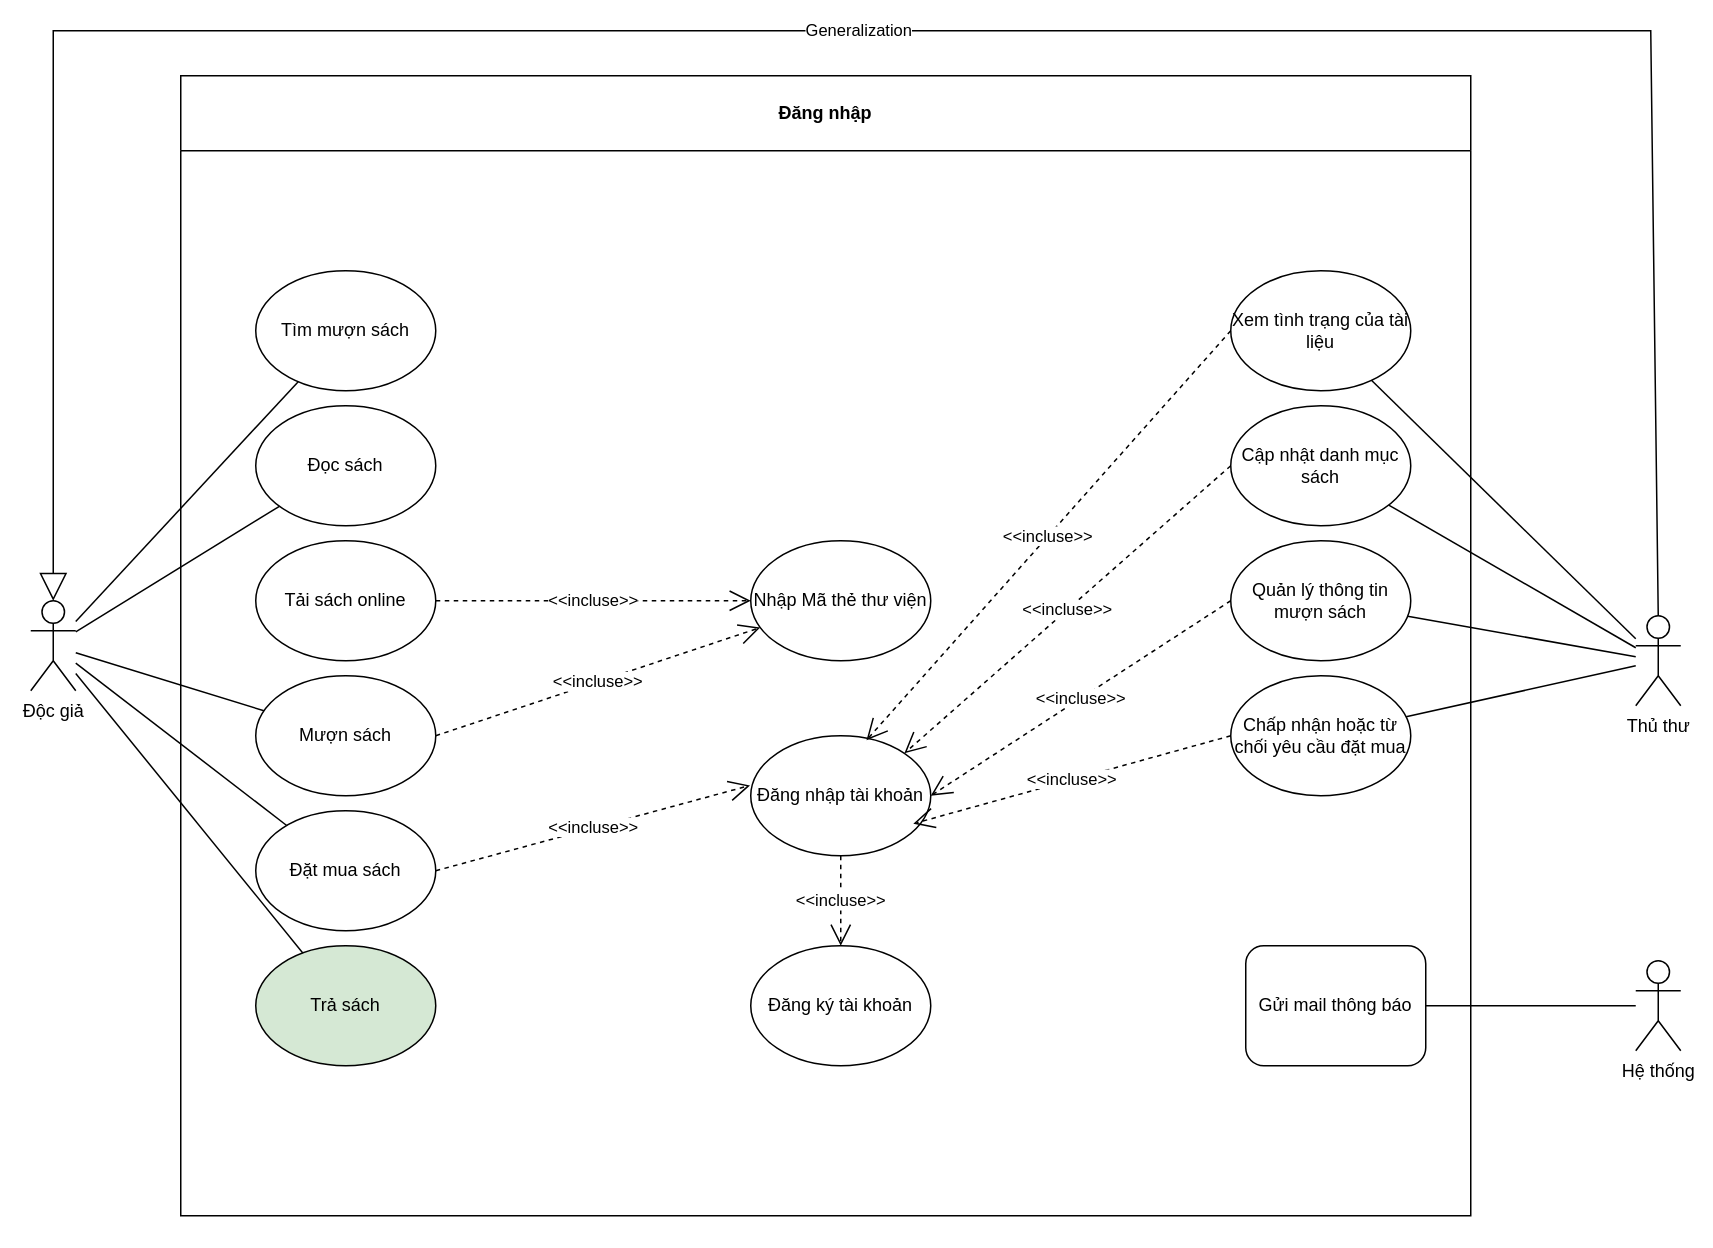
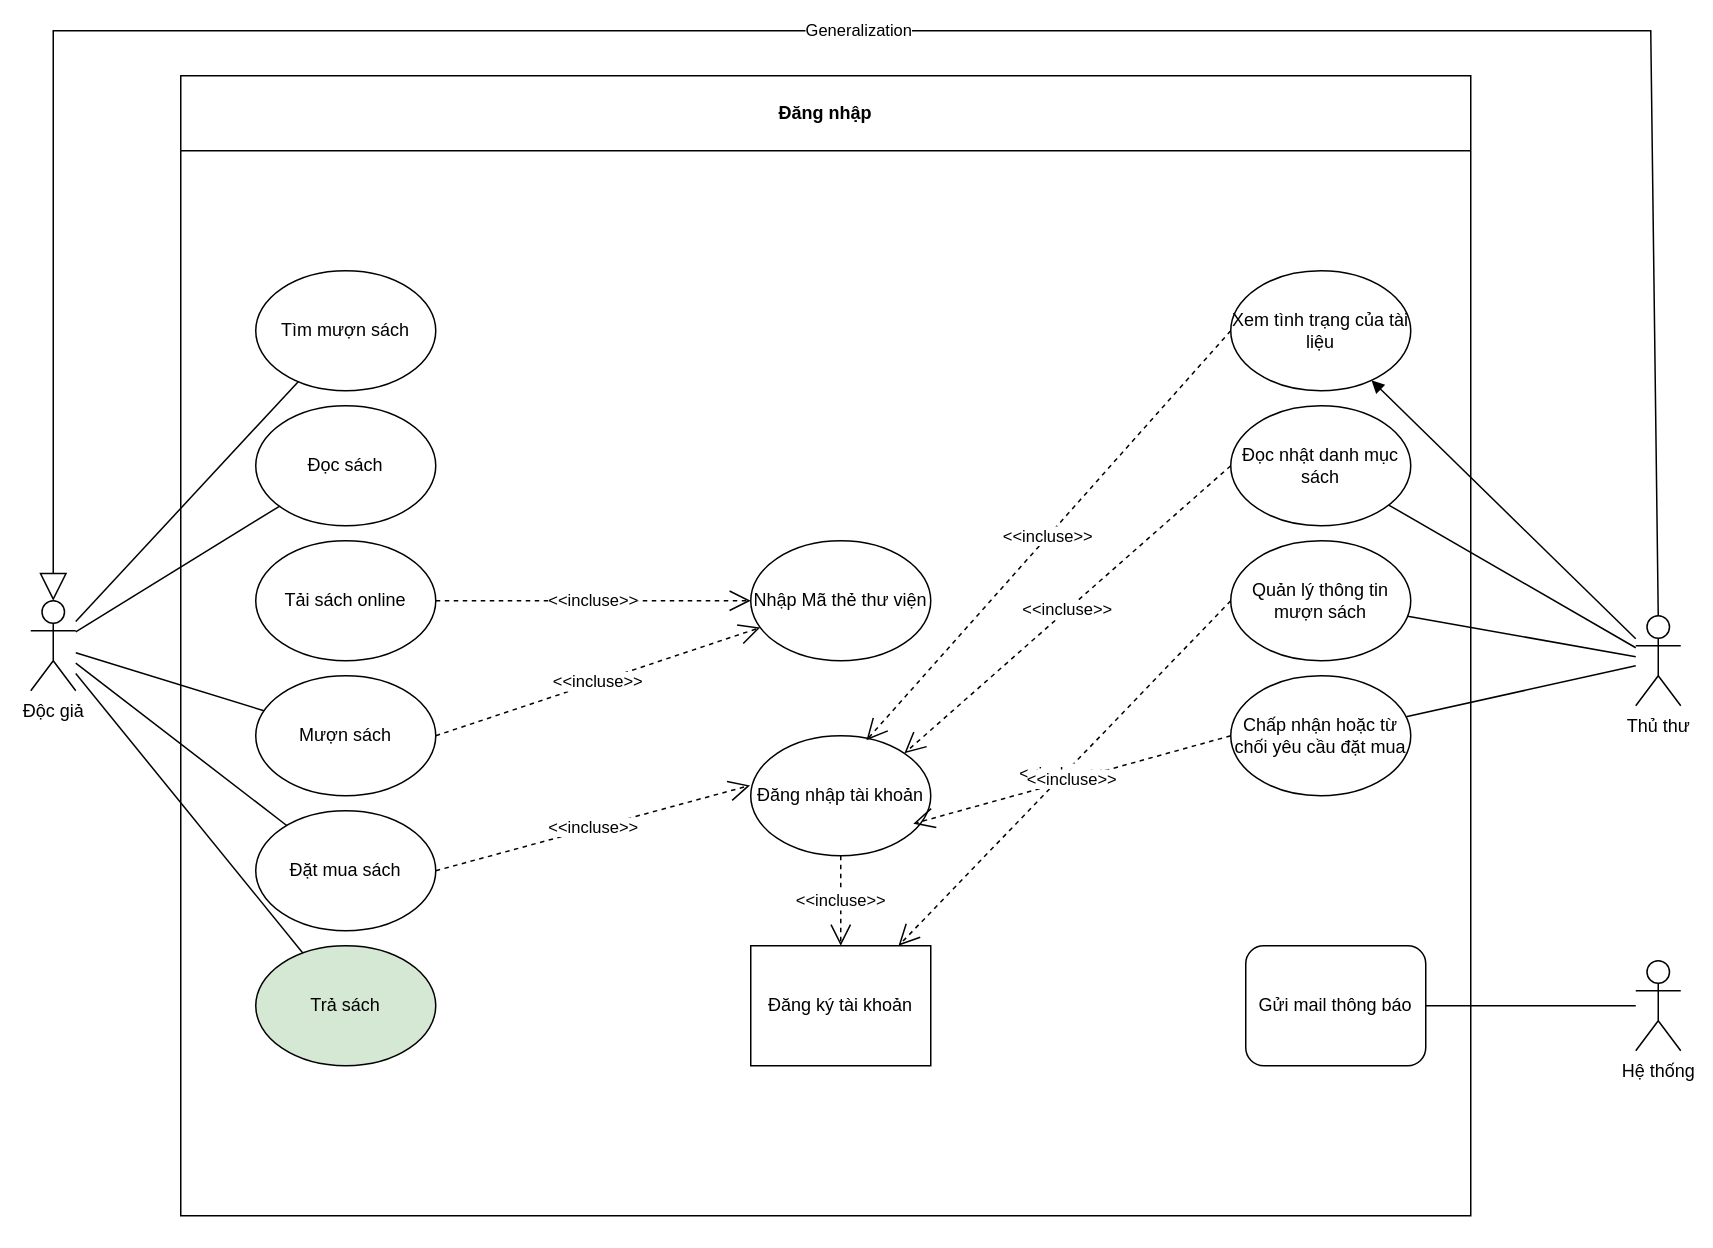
- <mxCell id="31" value="" style="endArrow=none;html=1;rounded=0;" edge="1" parent="1" source="17" target="14"><mxGeometry width="50" height="50" relative="1" as="geometry"><mxPoint x="1050" y="490" as="sourcePoint" /><mxPoint x="950" y="340" as="targetPoint" /></mxGeometry></mxCell>
+ <mxCell id="31" value="" style="endArrow=block;html=1;rounded=0;" edge="1" parent="1" source="17" target="14"><mxGeometry width="50" height="50" relative="1" as="geometry"><mxPoint x="1050" y="490" as="sourcePoint" /><mxPoint x="950" y="340" as="targetPoint" /></mxGeometry></mxCell>
- <mxCell id="13" value="Cập nhật danh mục sách" style="ellipse;whiteSpace=wrap;html=1;" vertex="1" parent="1"><mxGeometry x="820" y="270" width="120" height="80" as="geometry" /></mxCell>
+ <mxCell id="13" value="Đọc nhật danh mục sách" style="ellipse;whiteSpace=wrap;html=1;" vertex="1" parent="1"><mxGeometry x="820" y="270" width="120" height="80" as="geometry" /></mxCell>
- <mxCell id="24" value="&amp;lt;&amp;lt;incluse&amp;gt;&amp;gt;" style="endArrow=open;endSize=12;dashed=1;html=1;rounded=0;exitX=0;exitY=0.5;exitDx=0;exitDy=0;entryX=1;entryY=0.5;entryDx=0;entryDy=0;" edge="1" parent="1" source="15" target="11"><mxGeometry width="160" relative="1" as="geometry"><mxPoint x="830" y="320" as="sourcePoint" /><mxPoint x="612" y="512" as="targetPoint" /></mxGeometry></mxCell>
+ <mxCell id="24" value="&amp;lt;&amp;lt;incluse&amp;gt;&amp;gt;" style="endArrow=open;endSize=12;dashed=1;html=1;rounded=0;exitX=0;exitY=0.5;exitDx=0;exitDy=0;" edge="1" parent="1" source="15" target="10"><mxGeometry width="160" relative="1" as="geometry"><mxPoint x="830" y="320" as="sourcePoint" /><mxPoint x="612" y="512" as="targetPoint" /></mxGeometry></mxCell>
- <mxCell id="10" value="Đăng ký tài khoản" style="ellipse;whiteSpace=wrap;html=1;" vertex="1" parent="1"><mxGeometry x="500" y="630" width="120" height="80" as="geometry" /></mxCell>
+ <mxCell id="10" value="Đăng ký tài khoản" style="whiteSpace=wrap;html=1;rounded=0;" vertex="1" parent="1"><mxGeometry x="500" y="630" width="120" height="80" as="geometry" /></mxCell>
